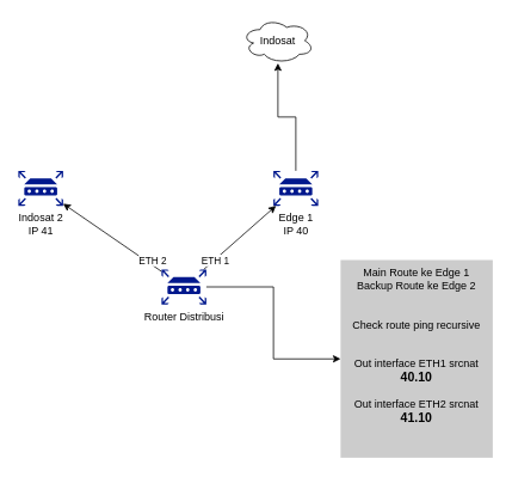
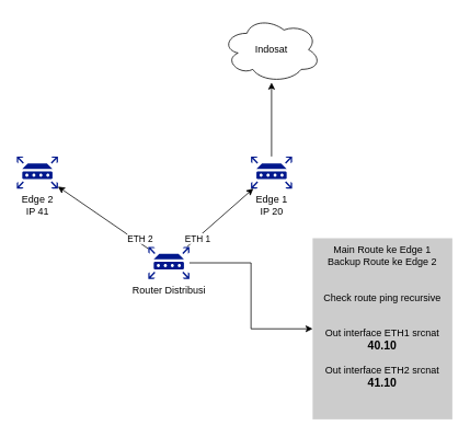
- <mxCell id="5" value="Indosat" style="ellipse;shape=cloud;whiteSpace=wrap;html=1;" vertex="1" parent="1"><mxGeometry x="270" y="20" width="80" height="50" as="geometry" /></mxCell>
+ <mxCell id="5" value="Indosat" style="ellipse;shape=cloud;whiteSpace=wrap;html=1;" vertex="1" parent="1"><mxGeometry x="270" y="20" width="120" height="80" as="geometry" /></mxCell>
- <mxCell id="2" value="Indosat 2&lt;br&gt;IP 41" style="sketch=0;aspect=fixed;pointerEvents=1;shadow=0;dashed=0;html=1;strokeColor=none;labelPosition=center;verticalLabelPosition=bottom;verticalAlign=top;align=center;fillColor=#00188D;shape=mxgraph.mscae.enterprise.router" vertex="1" parent="1"><mxGeometry x="20" y="190" width="50" height="39" as="geometry" /></mxCell>
+ <mxCell id="2" value="Edge 2&lt;br&gt;IP 41" style="sketch=0;aspect=fixed;pointerEvents=1;shadow=0;dashed=0;html=1;strokeColor=none;labelPosition=center;verticalLabelPosition=bottom;verticalAlign=top;align=center;fillColor=#00188D;shape=mxgraph.mscae.enterprise.router" vertex="1" parent="1"><mxGeometry x="20" y="190" width="50" height="39" as="geometry" /></mxCell>
- <mxCell id="4" value="Edge 1&lt;br&gt;IP 40" style="sketch=0;aspect=fixed;pointerEvents=1;shadow=0;dashed=0;html=1;strokeColor=none;labelPosition=center;verticalLabelPosition=bottom;verticalAlign=top;align=center;fillColor=#00188D;shape=mxgraph.mscae.enterprise.router" vertex="1" parent="1"><mxGeometry x="305" y="190" width="50" height="39" as="geometry" /></mxCell>
+ <mxCell id="4" value="Edge 1&lt;br&gt;IP 20" style="sketch=0;aspect=fixed;pointerEvents=1;shadow=0;dashed=0;html=1;strokeColor=none;labelPosition=center;verticalLabelPosition=bottom;verticalAlign=top;align=center;fillColor=#00188D;shape=mxgraph.mscae.enterprise.router" vertex="1" parent="1"><mxGeometry x="305" y="190" width="50" height="39" as="geometry" /></mxCell>
